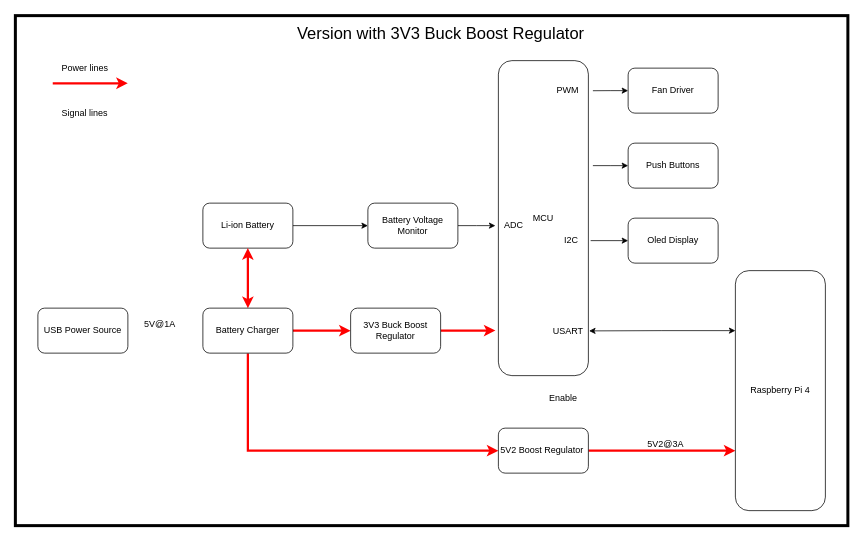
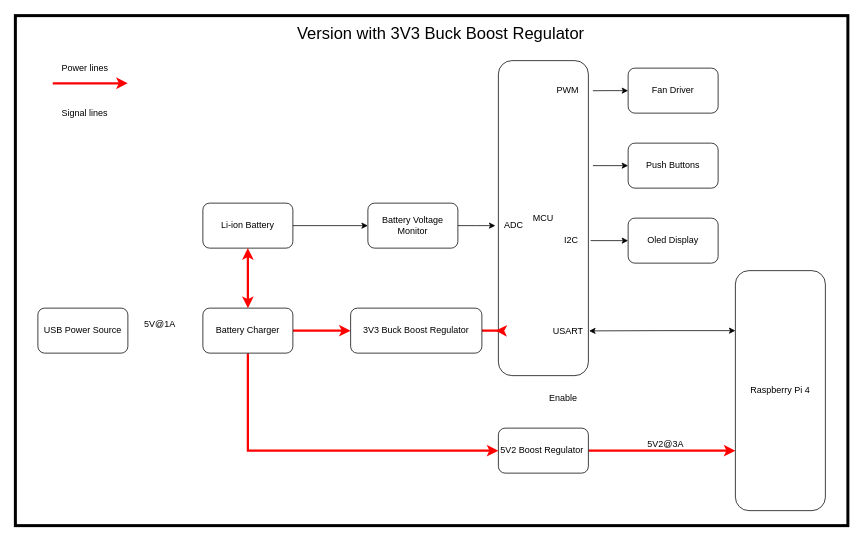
- <mxCell id="32" value="3V3 Buck Boost Regulator" style="rounded=1;whiteSpace=wrap;html=1;" parent="1" vertex="1"><mxGeometry x="467" y="410" width="120" height="60" as="geometry" /></mxCell>
+ <mxCell id="32" value="3V3 Buck Boost Regulator" style="rounded=1;whiteSpace=wrap;html=1;" parent="1" vertex="1"><mxGeometry x="467" y="410" width="175" height="60" as="geometry" /></mxCell>
